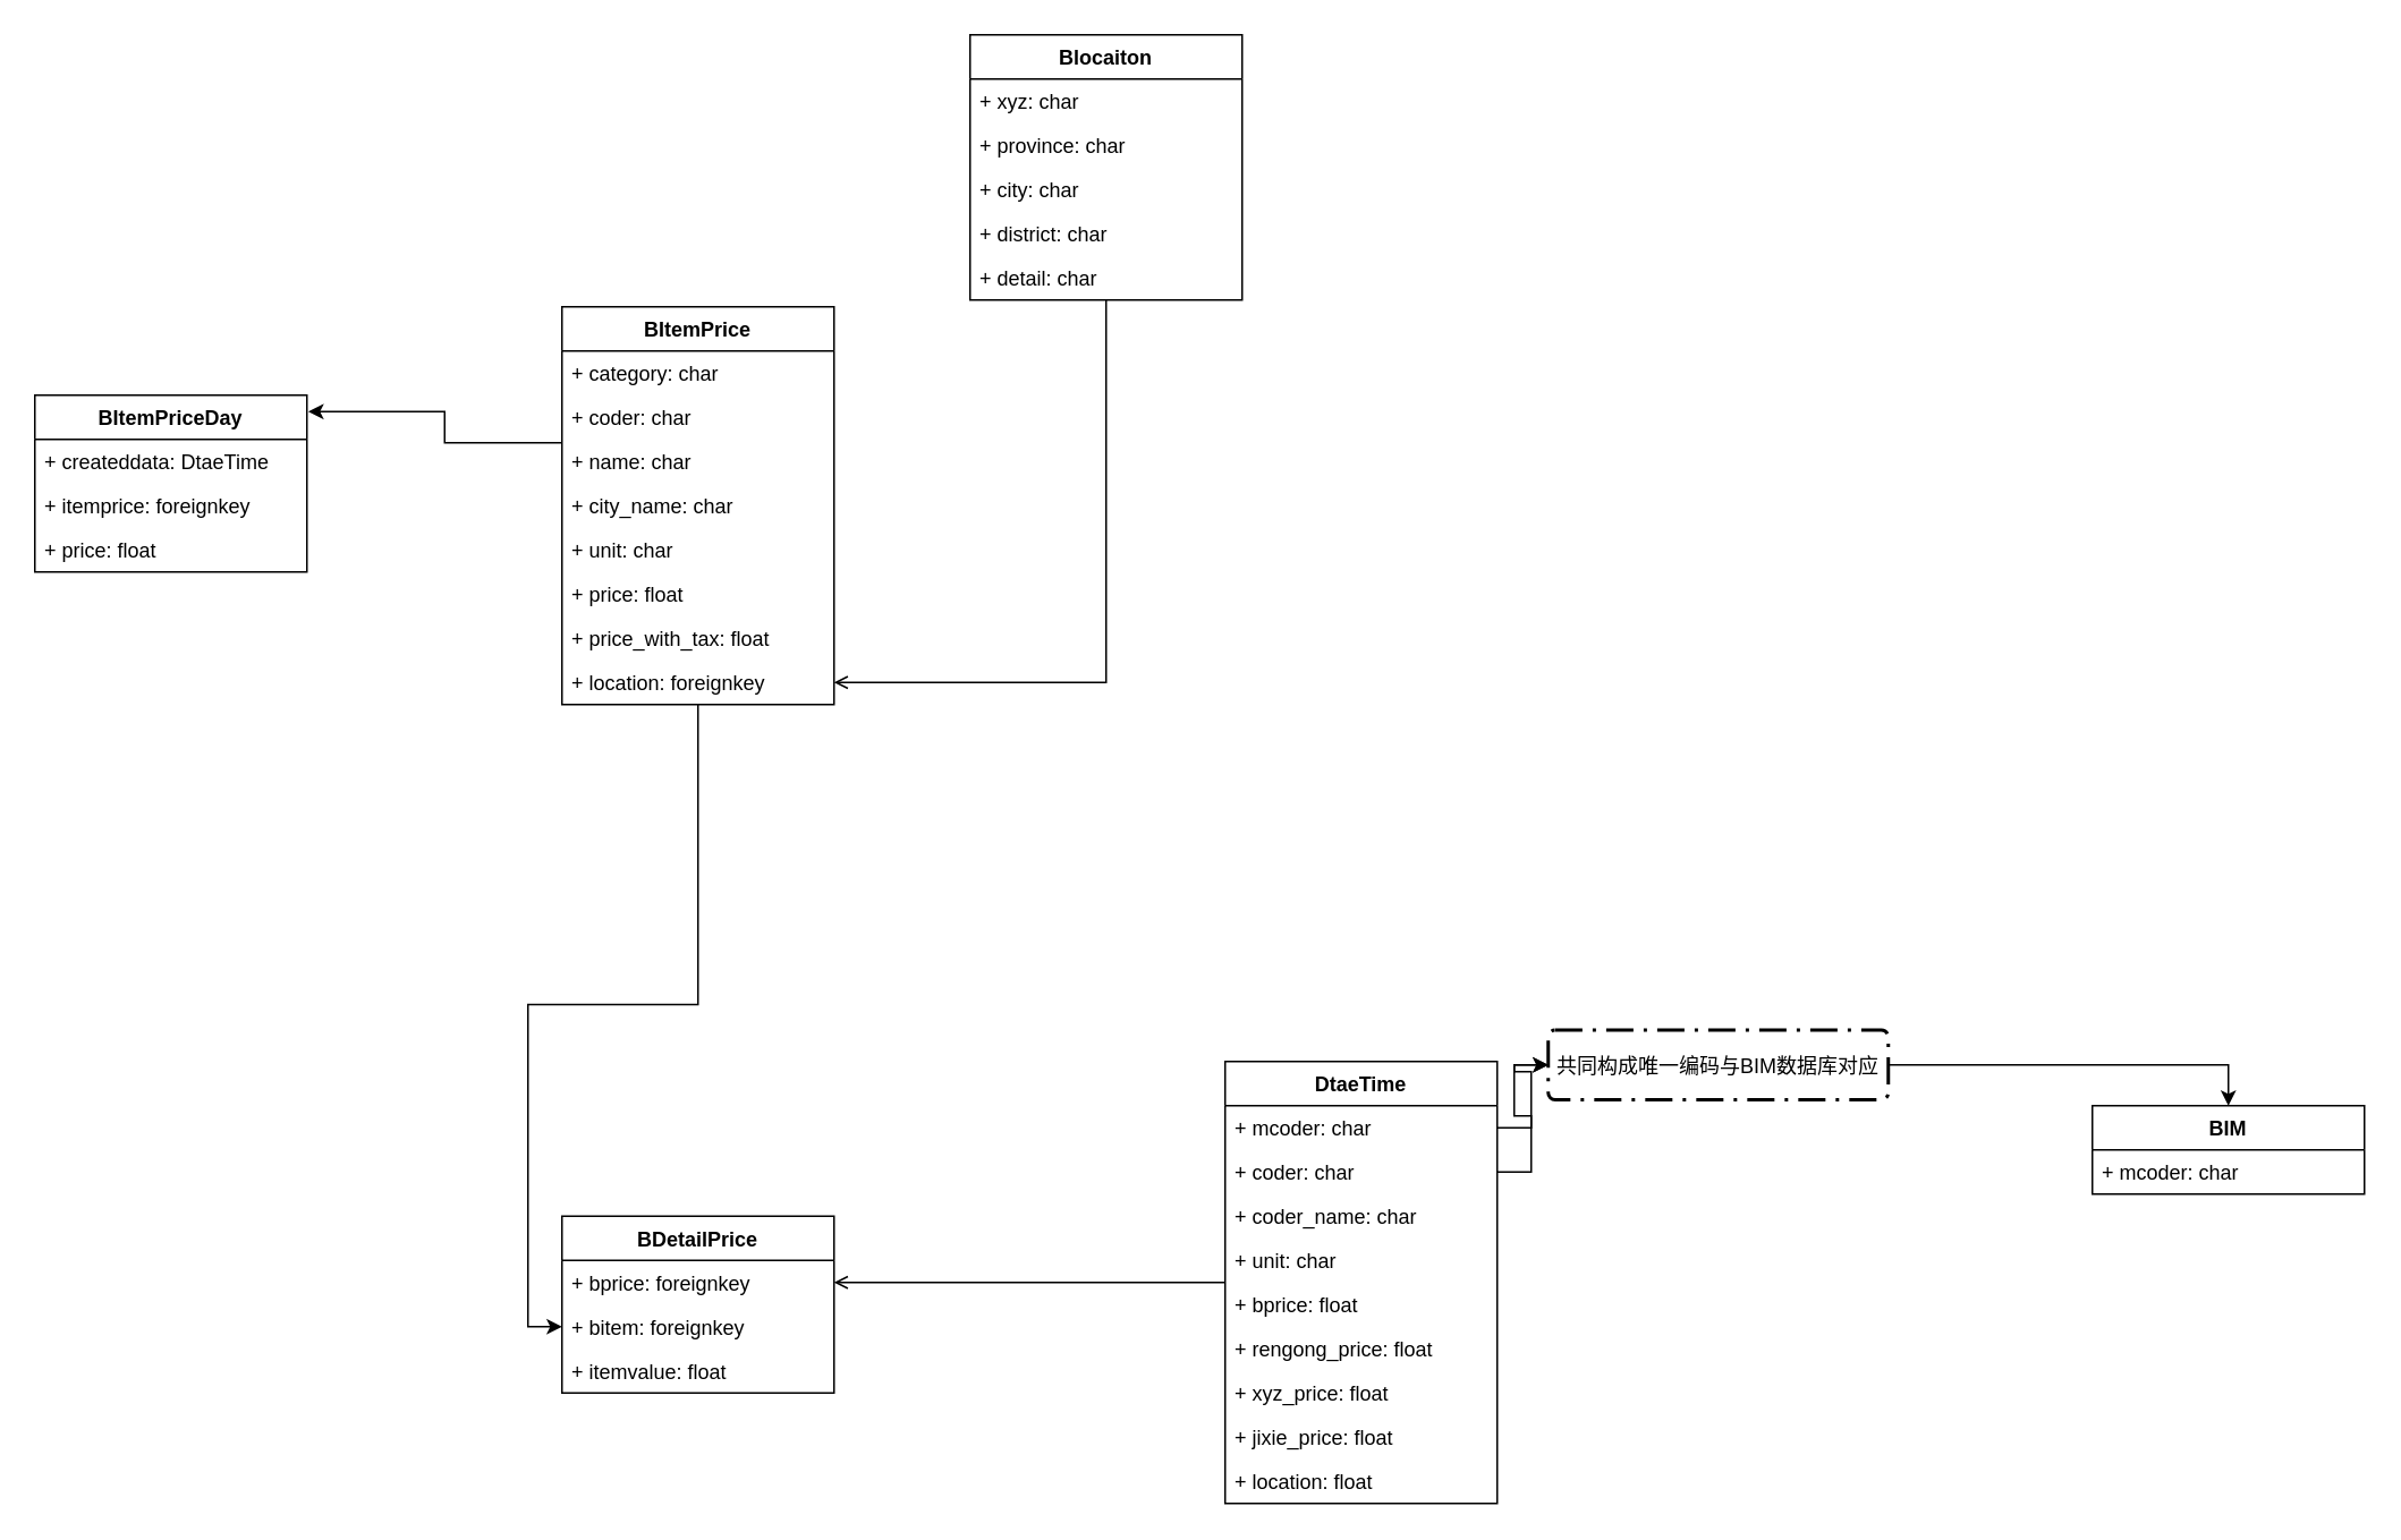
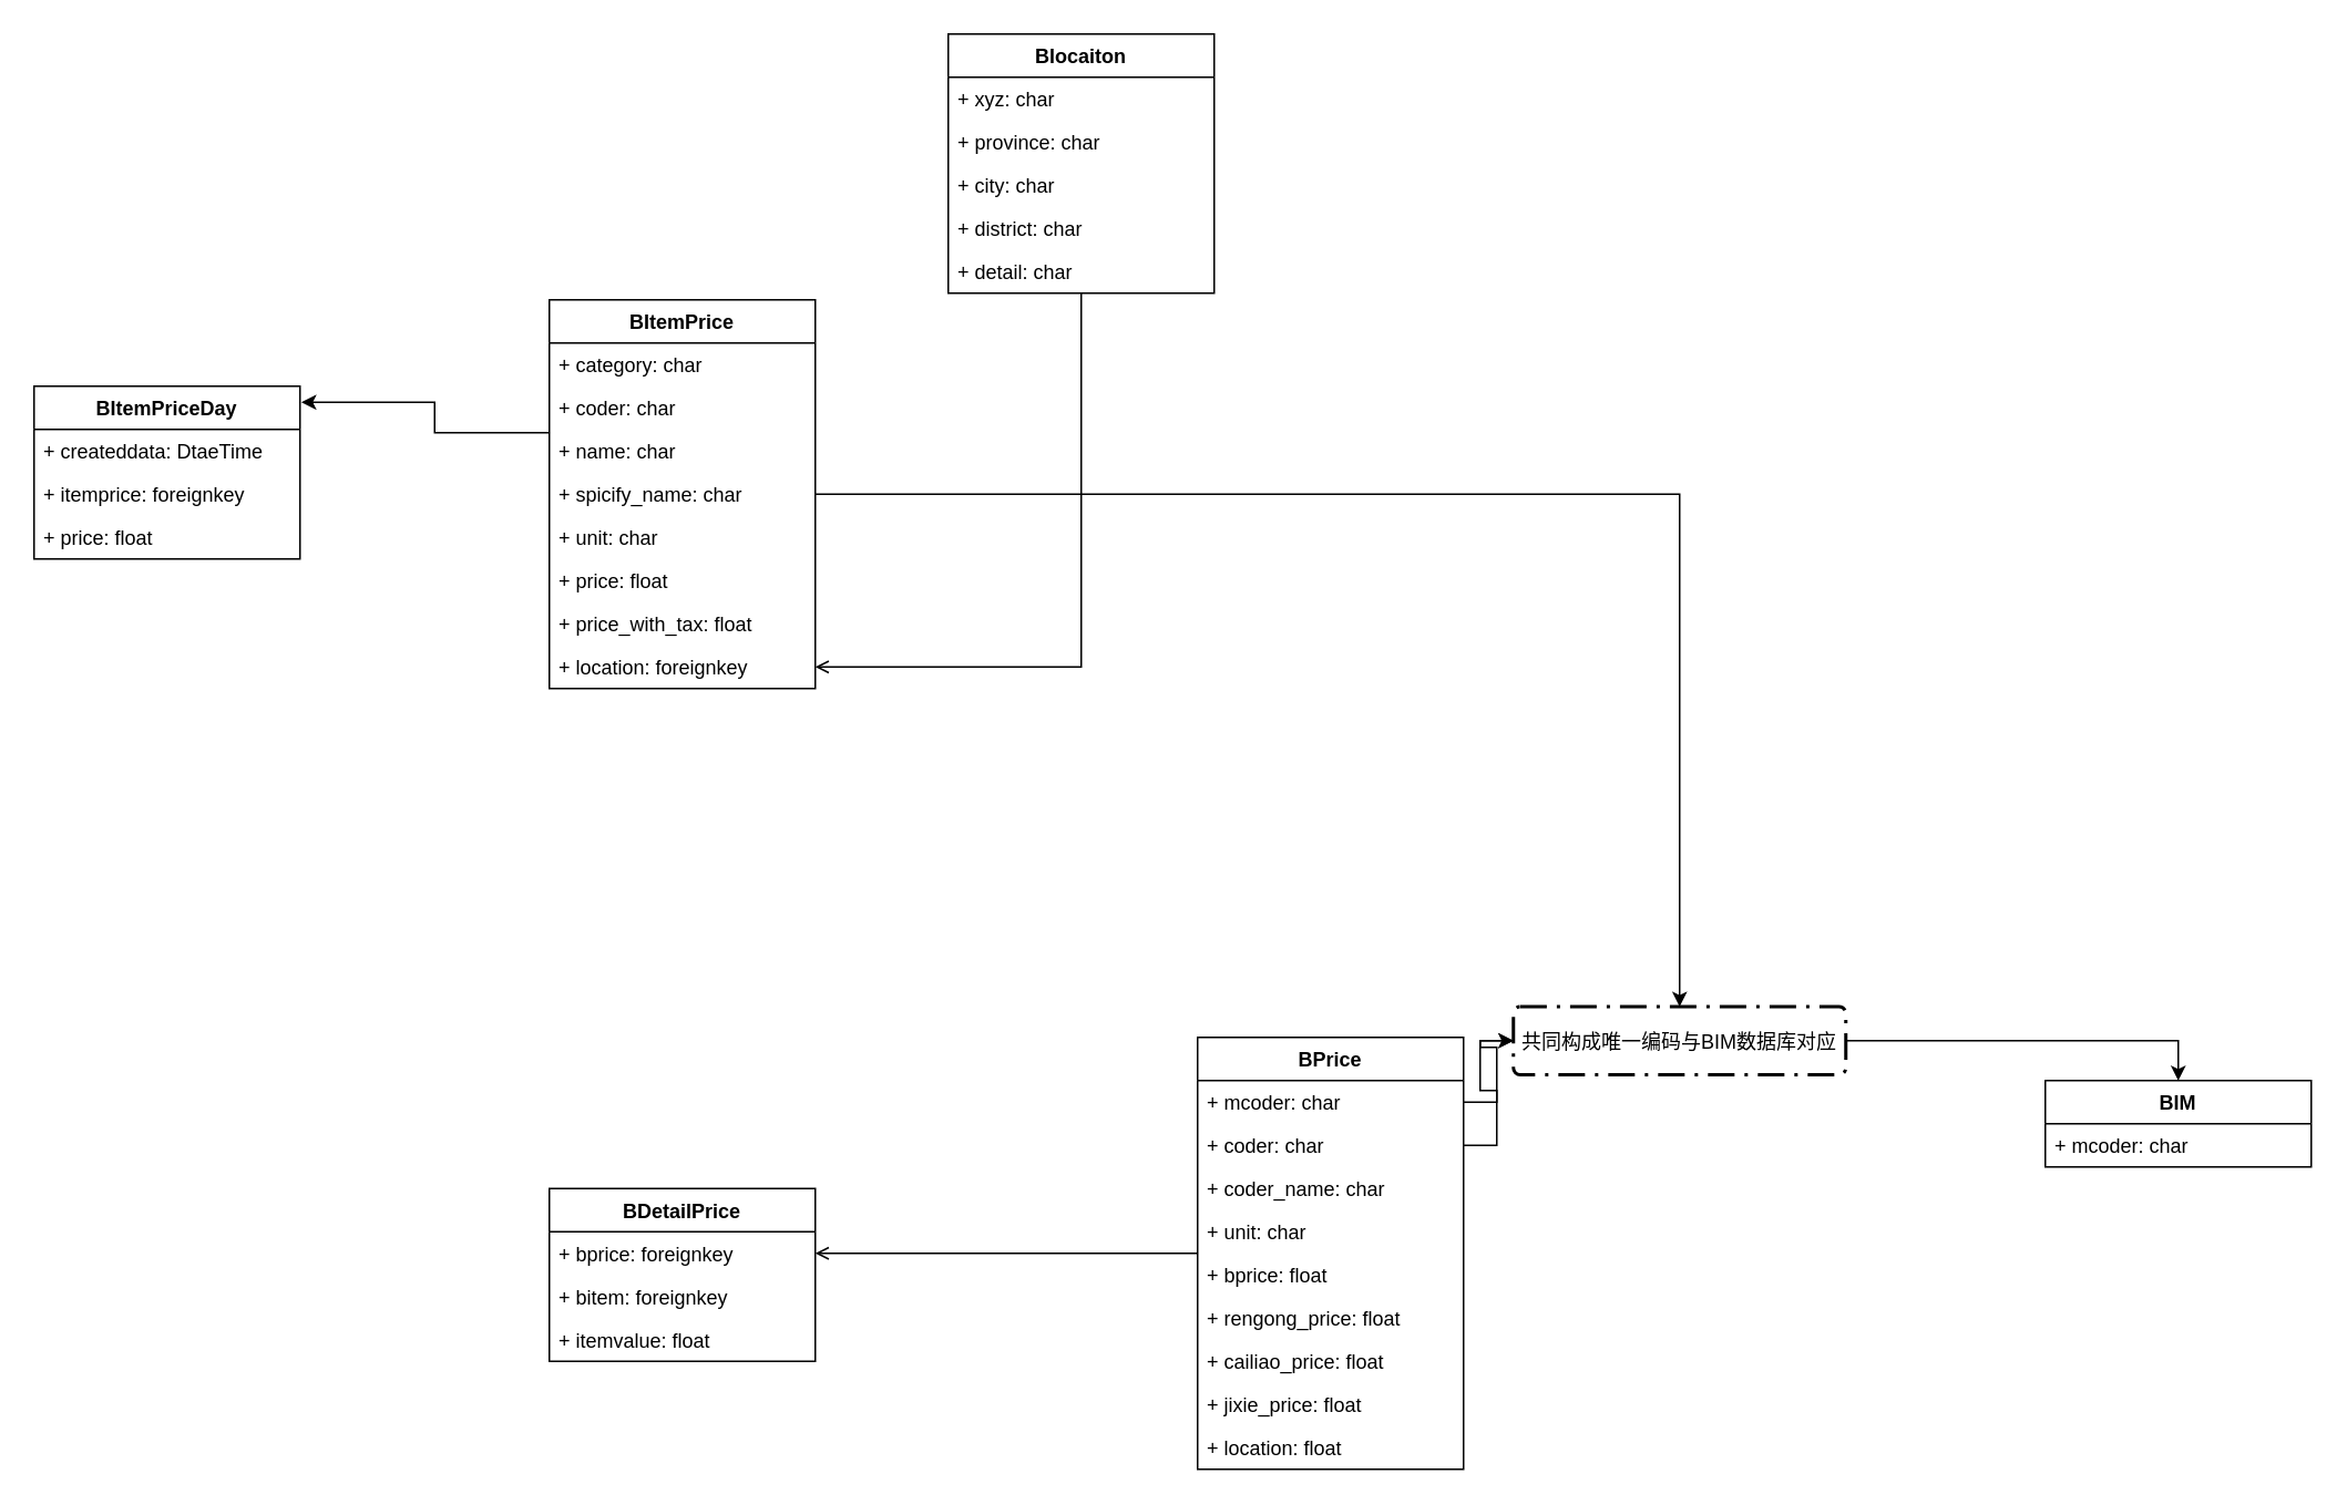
- <mxCell id="14" value="+ city_name: char" style="text;strokeColor=none;fillColor=none;align=left;verticalAlign=top;spacingLeft=4;spacingRight=4;overflow=hidden;rotatable=0;points=[[0,0.5],[1,0.5]];portConstraint=eastwest;" vertex="1" parent="10"><mxGeometry y="104" width="160" height="26" as="geometry" /></mxCell>
+ <mxCell id="14" value="+ spicify_name: char" style="text;strokeColor=none;fillColor=none;align=left;verticalAlign=top;spacingLeft=4;spacingRight=4;overflow=hidden;rotatable=0;points=[[0,0.5],[1,0.5]];portConstraint=eastwest;" vertex="1" parent="10"><mxGeometry y="104" width="160" height="26" as="geometry" /></mxCell>
- <mxCell id="19" style="edgeStyle=orthogonalEdgeStyle;rounded=0;orthogonalLoop=1;jettySize=auto;html=1;entryX=0;entryY=0.5;entryDx=0;entryDy=0;" edge="1" parent="1" source="10" target="37"><mxGeometry relative="1" as="geometry" /></mxCell>
+ <mxCell id="19" style="edgeStyle=orthogonalEdgeStyle;rounded=0;orthogonalLoop=1;jettySize=auto;html=1;" edge="1" parent="1" source="10" target="40"><mxGeometry relative="1" as="geometry" /></mxCell>
- <mxCell id="25" value="DtaeTime" style="swimlane;fontStyle=1;align=center;verticalAlign=top;childLayout=stackLayout;horizontal=1;startSize=26;horizontalStack=0;resizeParent=1;resizeParentMax=0;resizeLast=0;collapsible=1;marginBottom=0;" vertex="1" parent="1"><mxGeometry x="720" y="624" width="160" height="260" as="geometry" /></mxCell>
+ <mxCell id="25" value="BPrice" style="swimlane;fontStyle=1;align=center;verticalAlign=top;childLayout=stackLayout;horizontal=1;startSize=26;horizontalStack=0;resizeParent=1;resizeParentMax=0;resizeLast=0;collapsible=1;marginBottom=0;" vertex="1" parent="1"><mxGeometry x="720" y="624" width="160" height="260" as="geometry" /></mxCell>
- <mxCell id="32" value="+ xyz_price: float" style="text;strokeColor=none;fillColor=none;align=left;verticalAlign=top;spacingLeft=4;spacingRight=4;overflow=hidden;rotatable=0;points=[[0,0.5],[1,0.5]];portConstraint=eastwest;" vertex="1" parent="25"><mxGeometry y="182" width="160" height="26" as="geometry" /></mxCell>
+ <mxCell id="32" value="+ cailiao_price: float" style="text;strokeColor=none;fillColor=none;align=left;verticalAlign=top;spacingLeft=4;spacingRight=4;overflow=hidden;rotatable=0;points=[[0,0.5],[1,0.5]];portConstraint=eastwest;" vertex="1" parent="25"><mxGeometry y="182" width="160" height="26" as="geometry" /></mxCell>
